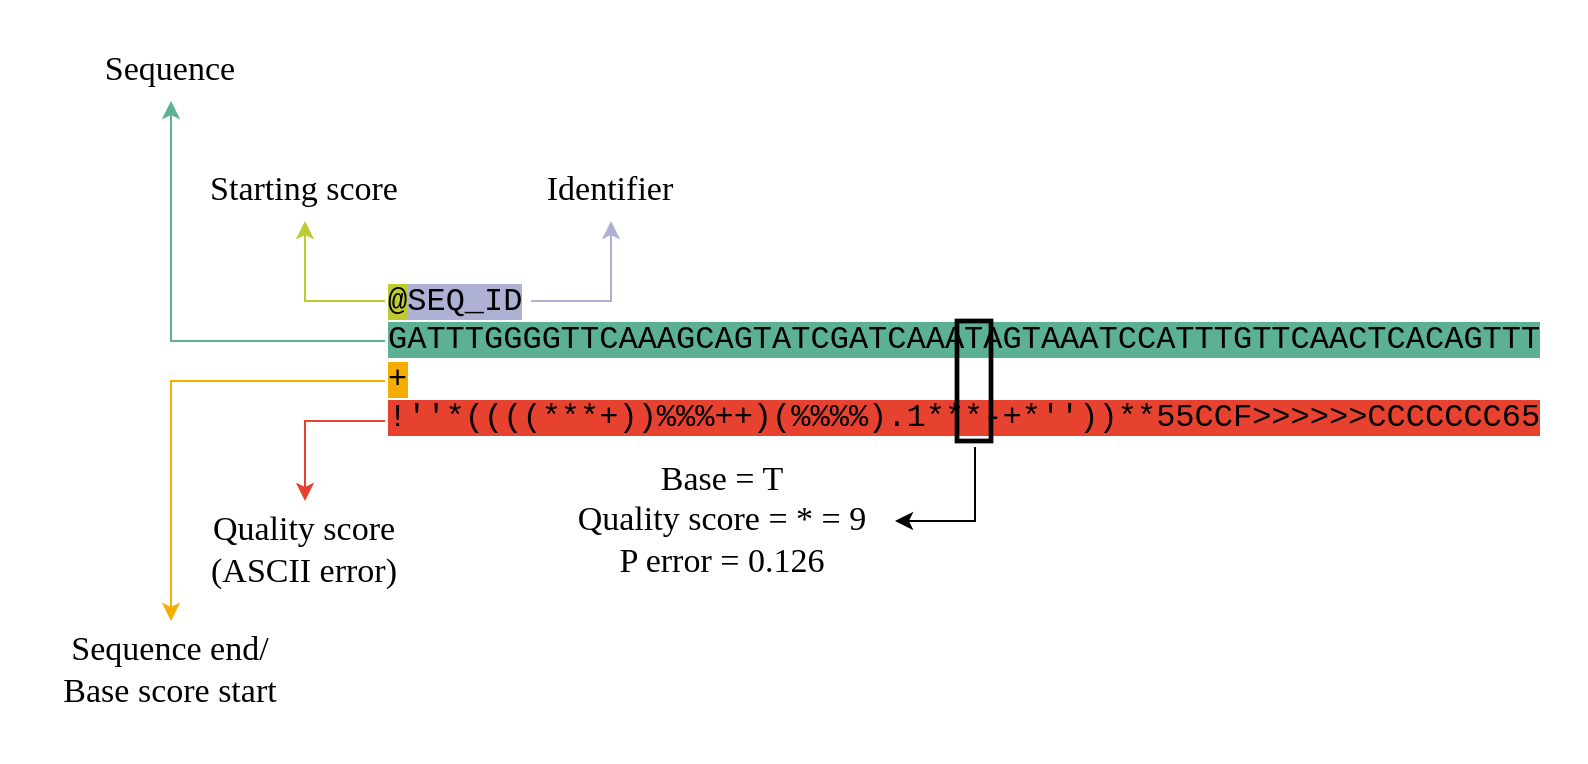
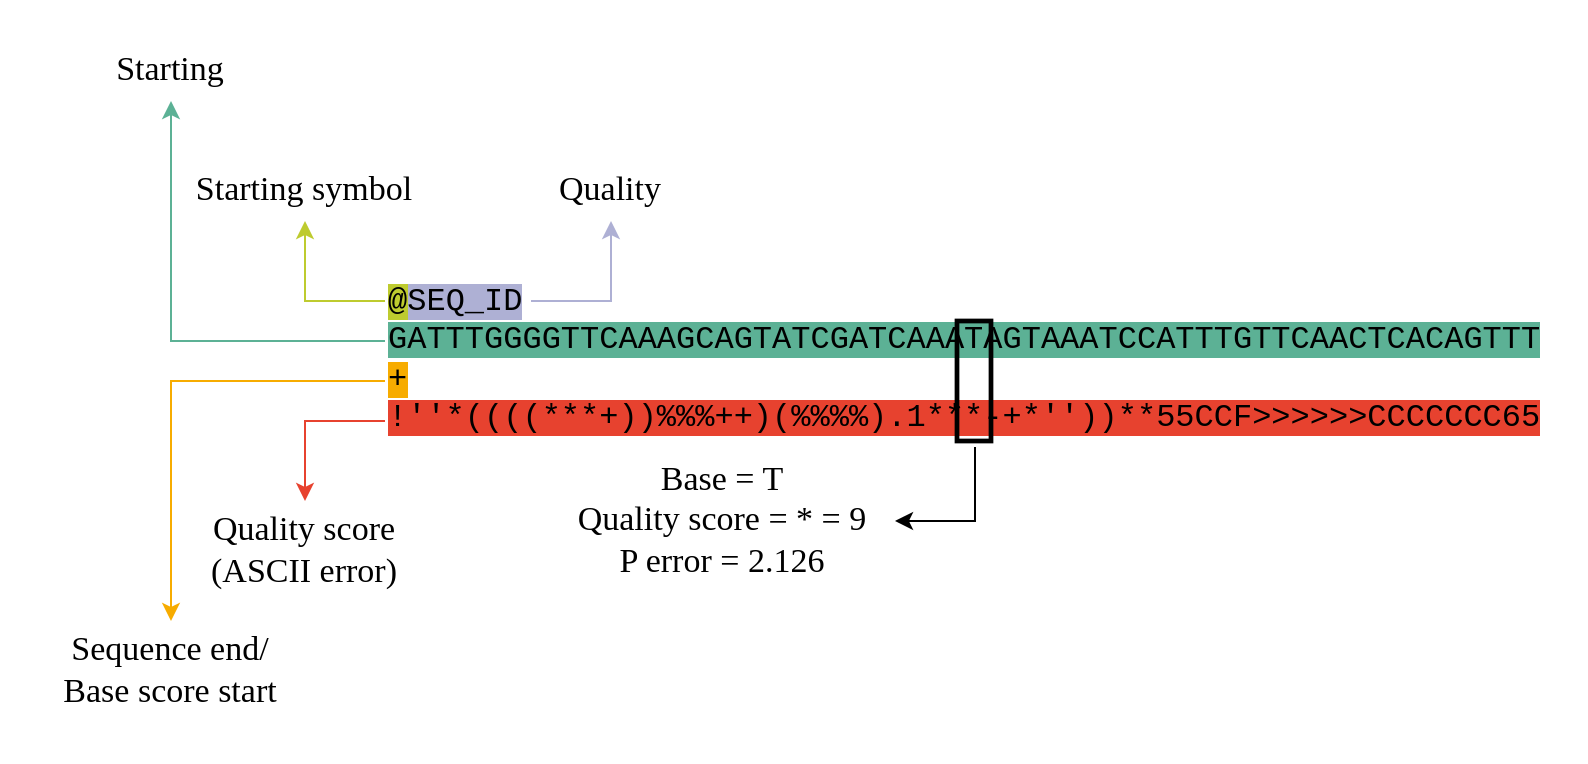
- <mxCell id="7" value="Sequence" style="rounded=0;whiteSpace=wrap;html=1;fillColor=none;strokeColor=none;fontFamily=Computer Modern;fontSize=17;" vertex="1" parent="1"><mxGeometry x="25" y="20" width="120" height="30" as="geometry" /></mxCell>
+ <mxCell id="7" value="Starting" style="rounded=0;whiteSpace=wrap;html=1;fillColor=none;strokeColor=none;fontFamily=Computer Modern;fontSize=17;" vertex="1" parent="1"><mxGeometry x="25" y="20" width="120" height="30" as="geometry" /></mxCell>
- <mxCell id="8" value="Starting score" style="rounded=0;whiteSpace=wrap;html=1;fillColor=none;strokeColor=none;fontFamily=Computer Modern;fontSize=17;" vertex="1" parent="1"><mxGeometry x="92" y="80" width="120" height="30" as="geometry" /></mxCell>
+ <mxCell id="8" value="Starting symbol" style="rounded=0;whiteSpace=wrap;html=1;fillColor=none;strokeColor=none;fontFamily=Computer Modern;fontSize=17;" vertex="1" parent="1"><mxGeometry x="92" y="80" width="120" height="30" as="geometry" /></mxCell>
- <mxCell id="10" value="Identifier" style="rounded=0;whiteSpace=wrap;html=1;fillColor=none;strokeColor=none;fontFamily=Computer Modern;fontSize=17;" vertex="1" parent="1"><mxGeometry x="245" y="80" width="120" height="30" as="geometry" /></mxCell>
+ <mxCell id="10" value="Quality" style="rounded=0;whiteSpace=wrap;html=1;fillColor=none;strokeColor=none;fontFamily=Computer Modern;fontSize=17;" vertex="1" parent="1"><mxGeometry x="245" y="80" width="120" height="30" as="geometry" /></mxCell>
- <mxCell id="15" value="Base = T&lt;div&gt;Quality score = * = 9&lt;/div&gt;&lt;div&gt;P error = 0.126&lt;/div&gt;" style="rounded=0;whiteSpace=wrap;html=1;fillColor=none;strokeColor=none;fontFamily=Computer Modern;fontSize=17;" vertex="1" parent="1"><mxGeometry x="280" y="230" width="162" height="60" as="geometry" /></mxCell>
+ <mxCell id="15" value="Base = T&lt;div&gt;Quality score = * = 9&lt;/div&gt;&lt;div&gt;P error = 2.126&lt;/div&gt;" style="rounded=0;whiteSpace=wrap;html=1;fillColor=none;strokeColor=none;fontFamily=Computer Modern;fontSize=17;" vertex="1" parent="1"><mxGeometry x="280" y="230" width="162" height="60" as="geometry" /></mxCell>
